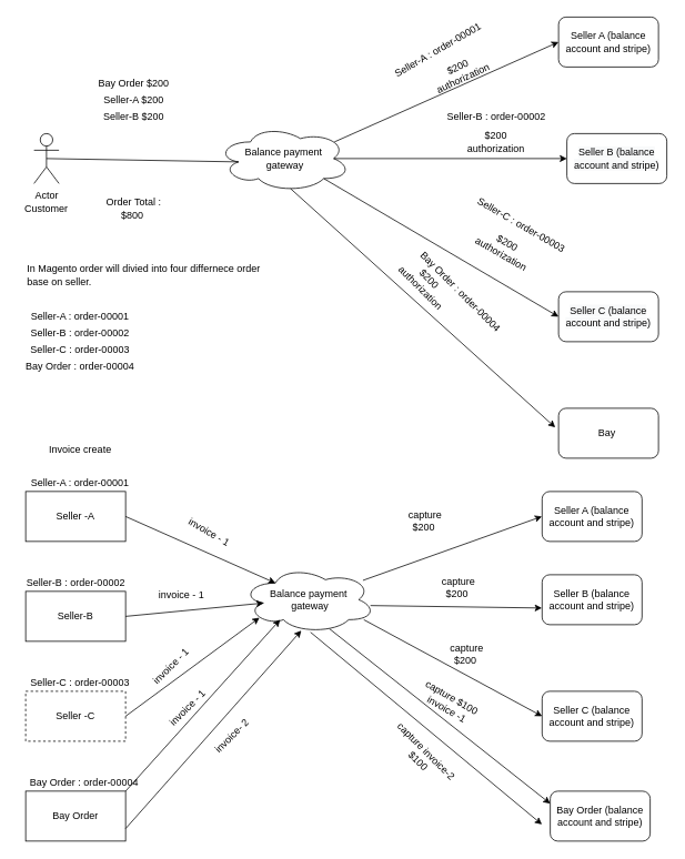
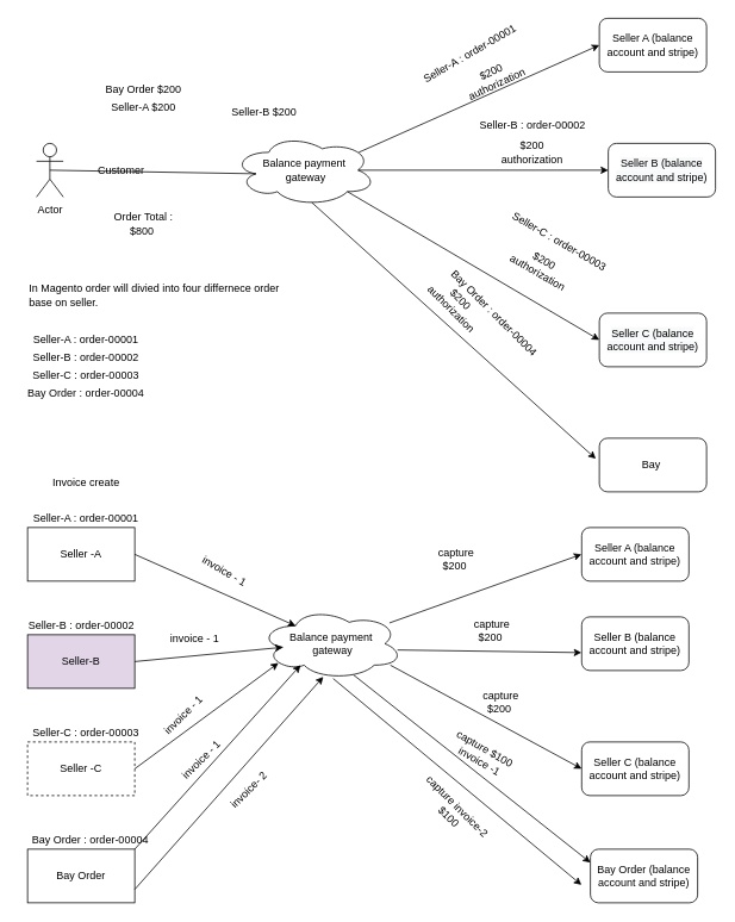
- <mxCell id="9" value="Seller-B $200" style="text;html=1;strokeColor=none;fillColor=none;align=center;verticalAlign=middle;whiteSpace=wrap;rounded=0;" vertex="1" parent="1"><mxGeometry x="110" y="130" width="100" height="20" as="geometry" /></mxCell>
+ <mxCell id="9" value="Seller-B $200" style="text;html=1;strokeColor=none;fillColor=none;align=center;verticalAlign=middle;whiteSpace=wrap;rounded=0;" vertex="1" parent="1"><mxGeometry x="245" y="115" width="100" height="20" as="geometry" /></mxCell>
- <mxCell id="2" value="Customer" style="text;html=1;strokeColor=none;fillColor=none;align=center;verticalAlign=middle;whiteSpace=wrap;rounded=0;" vertex="1" parent="1"><mxGeometry x="35" y="240" width="40" height="20" as="geometry" /></mxCell>
+ <mxCell id="2" value="Customer" style="text;html=1;strokeColor=none;fillColor=none;align=center;verticalAlign=middle;whiteSpace=wrap;rounded=0;" vertex="1" parent="1"><mxGeometry x="115" y="180" width="40" height="20" as="geometry" /></mxCell>
- <mxCell id="23" value="Seller-B" style="rounded=0;whiteSpace=wrap;html=1;" vertex="1" parent="1"><mxGeometry x="30" y="710" width="120" height="60" as="geometry" /></mxCell>
+ <mxCell id="23" value="Seller-B" style="rounded=0;whiteSpace=wrap;html=1;fillColor=#e1d5e7;" vertex="1" parent="1"><mxGeometry x="30" y="710" width="120" height="60" as="geometry" /></mxCell>
